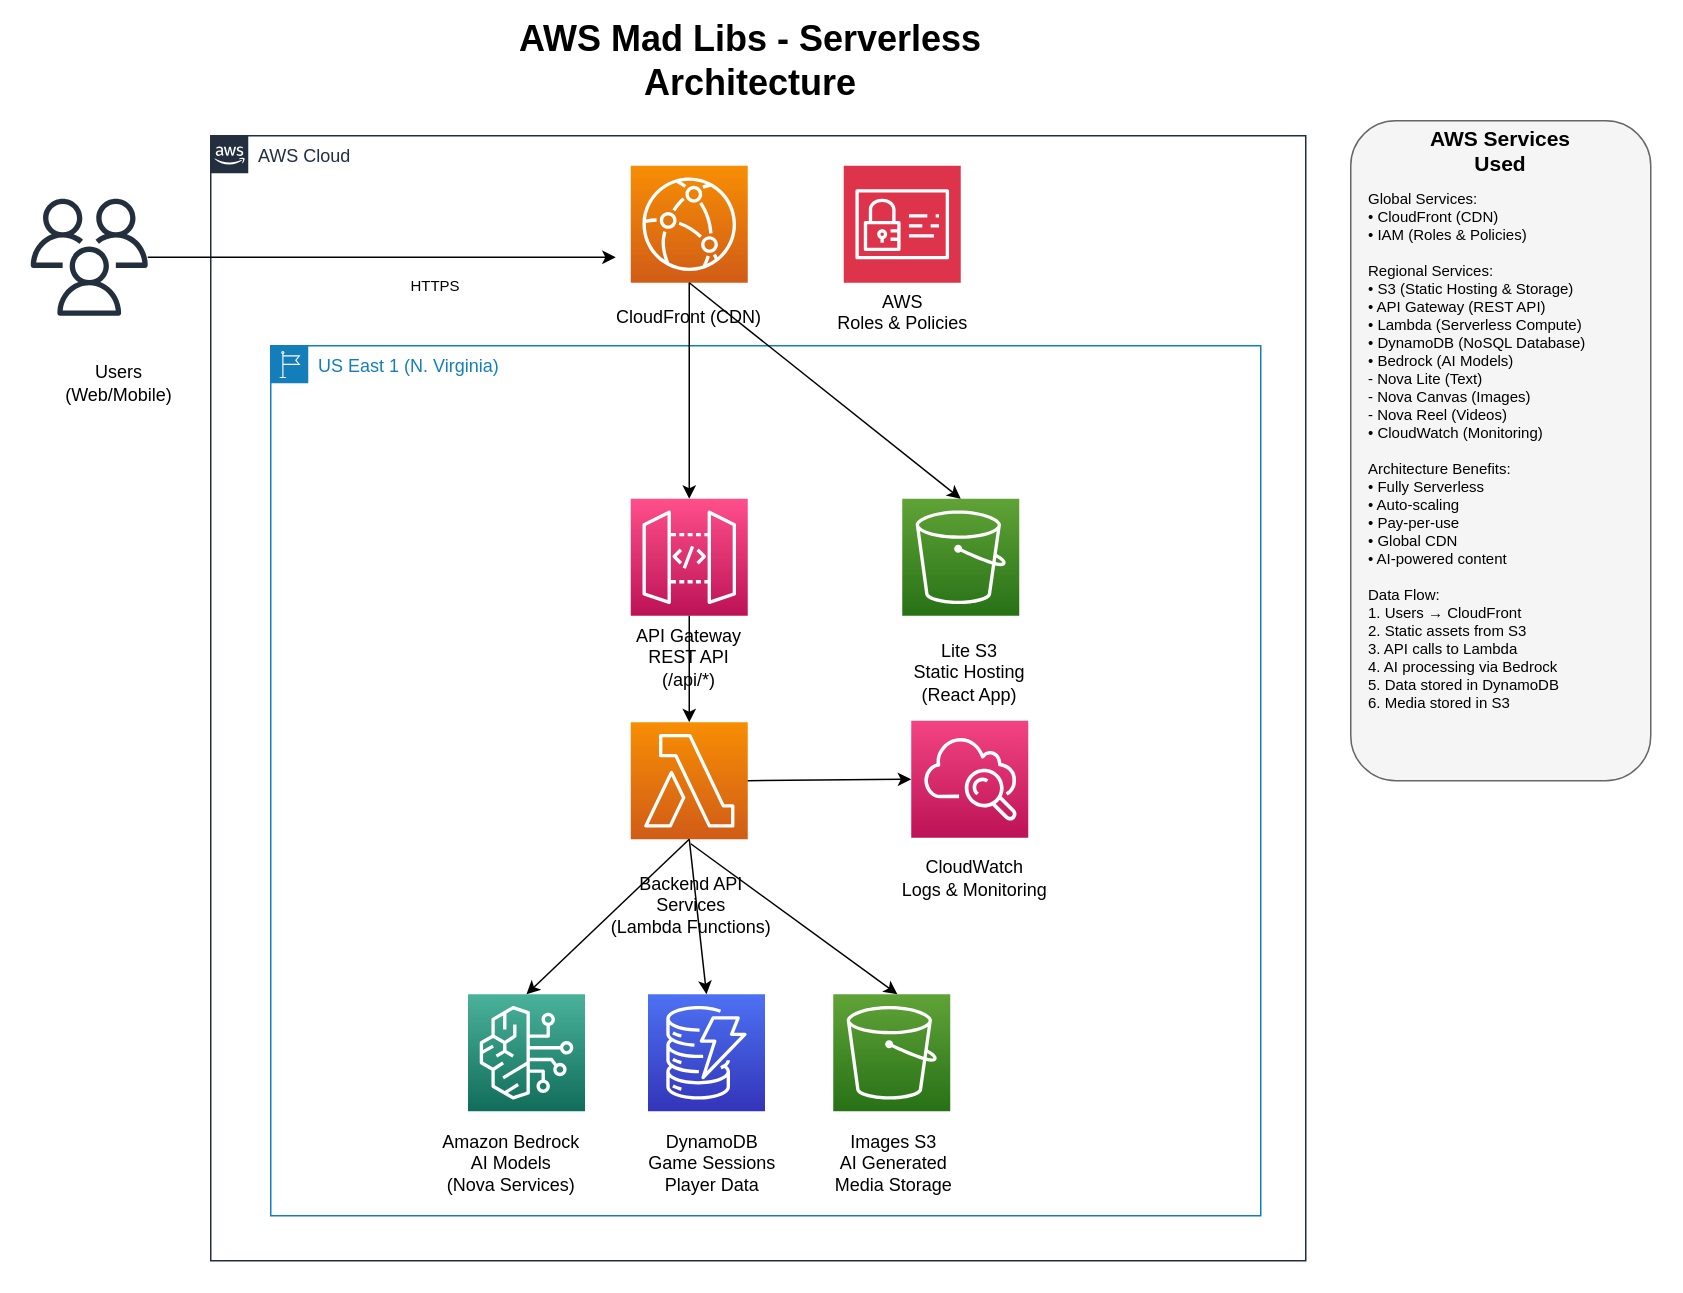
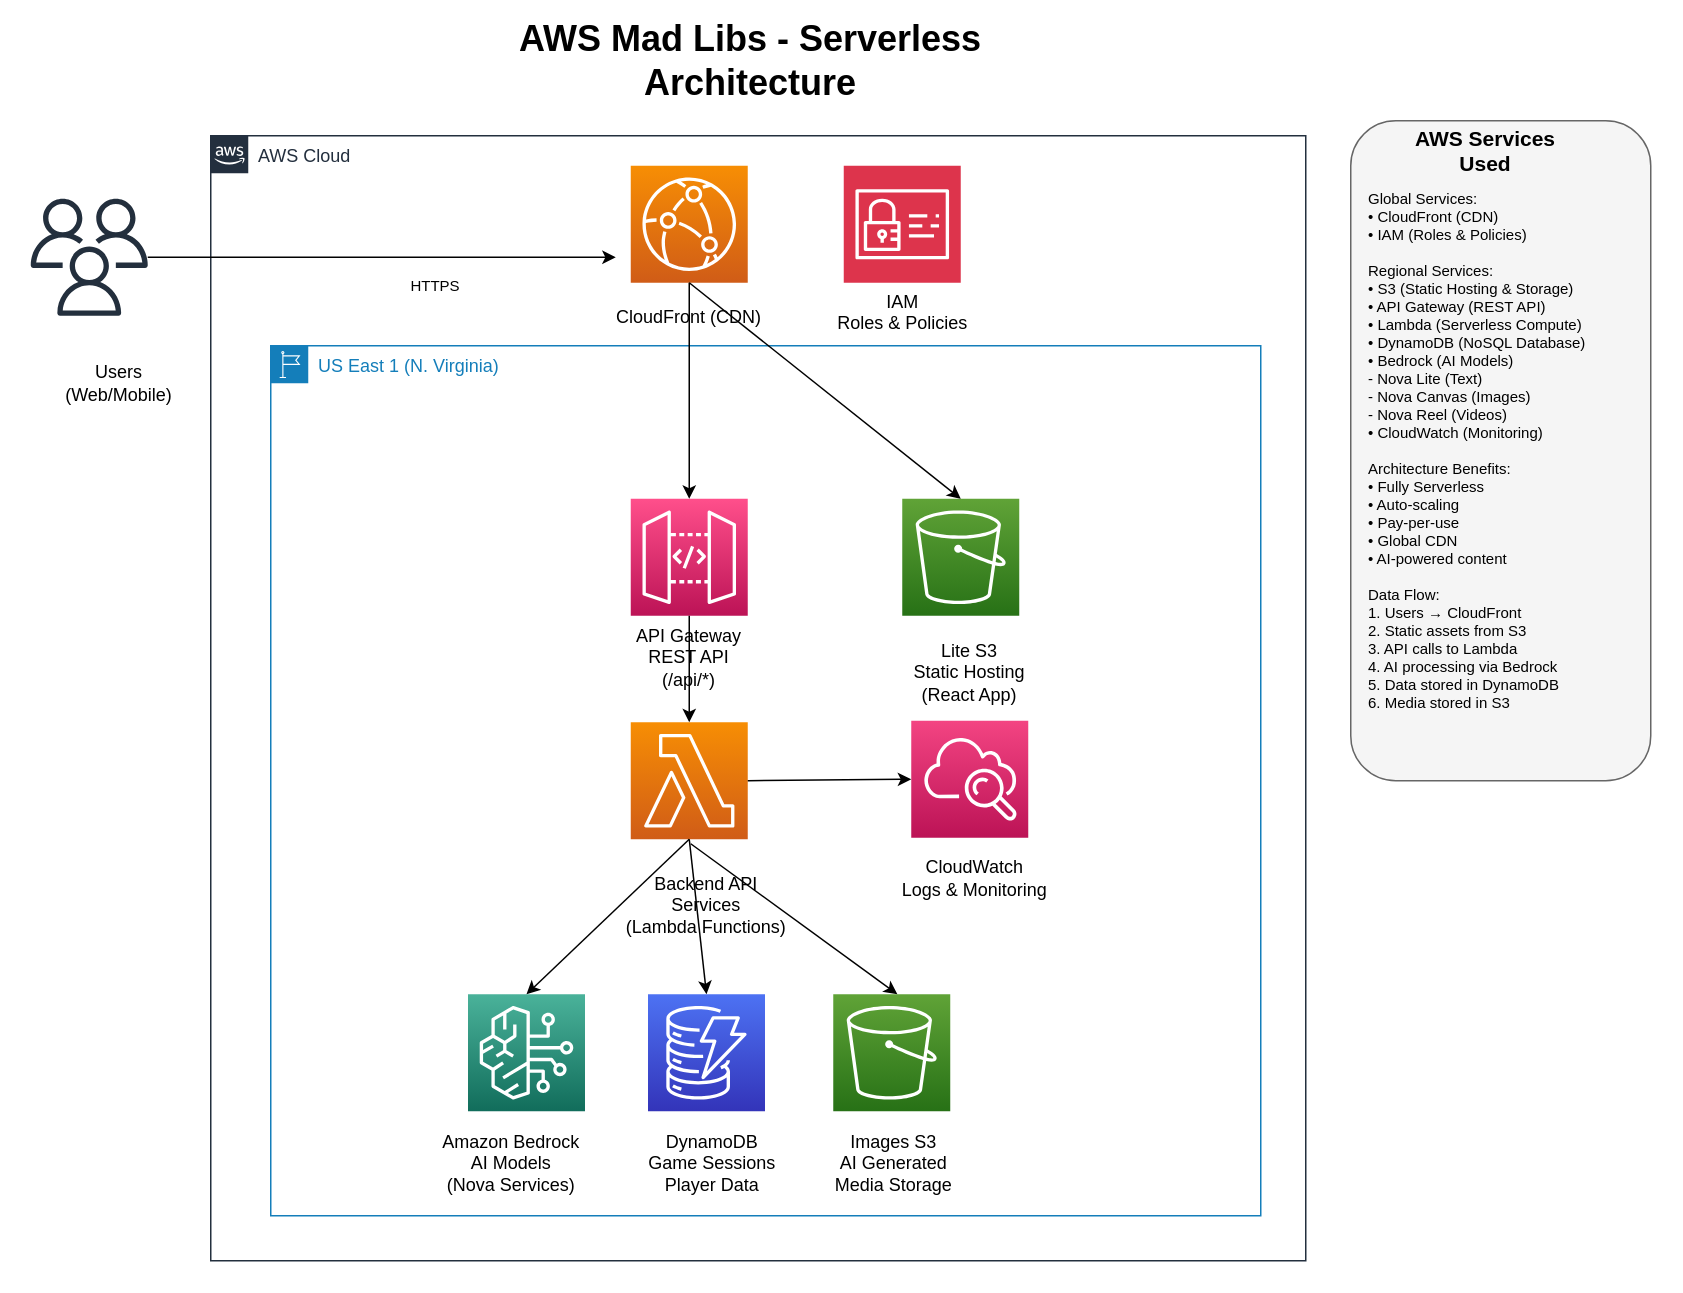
- <mxCell id="35" value="AWS Services Used" style="text;html=1;strokeColor=none;fillColor=none;align=center;verticalAlign=middle;whiteSpace=wrap;rounded=0;fontSize=14;fontStyle=1;" parent="1" vertex="1"><mxGeometry x="950" y="90" width="100" height="20" as="geometry" /></mxCell>
+ <mxCell id="35" value="AWS Services Used" style="text;html=1;strokeColor=none;fillColor=none;align=center;verticalAlign=middle;whiteSpace=wrap;rounded=0;fontSize=14;fontStyle=1;" parent="1" vertex="1"><mxGeometry x="940" y="90" width="100" height="20" as="geometry" /></mxCell>
- <mxCell id="24" value="AWS&lt;br&gt;Roles &amp;amp; Policies&lt;div&gt;&lt;br/&gt;&lt;/div&gt;" style="text;html=1;strokeColor=none;fillColor=none;align=center;verticalAlign=middle;whiteSpace=wrap;rounded=0;" parent="3" vertex="1"><mxGeometry x="406.5" y="102" width="109" height="45" as="geometry" /></mxCell>
+ <mxCell id="24" value="IAM&lt;br&gt;Roles &amp;amp; Policies&lt;div&gt;&lt;br/&gt;&lt;/div&gt;" style="text;html=1;strokeColor=none;fillColor=none;align=center;verticalAlign=middle;whiteSpace=wrap;rounded=0;" parent="3" vertex="1"><mxGeometry x="406.5" y="102" width="109" height="45" as="geometry" /></mxCell>
- <mxCell id="22" value="Backend API&#10;Services&#10;(Lambda Functions)" style="text;html=1;strokeColor=none;fillColor=none;align=center;verticalAlign=middle;whiteSpace=wrap;rounded=0;" parent="4" vertex="1"><mxGeometry x="214.5" y="350" width="131" height="45" as="geometry" /></mxCell>
+ <mxCell id="22" value="Backend API&#10;Services&#10;(Lambda Functions)" style="text;html=1;strokeColor=none;fillColor=none;align=center;verticalAlign=middle;whiteSpace=wrap;rounded=0;" parent="4" vertex="1"><mxGeometry x="224.5" y="350" width="131" height="45" as="geometry" /></mxCell>
